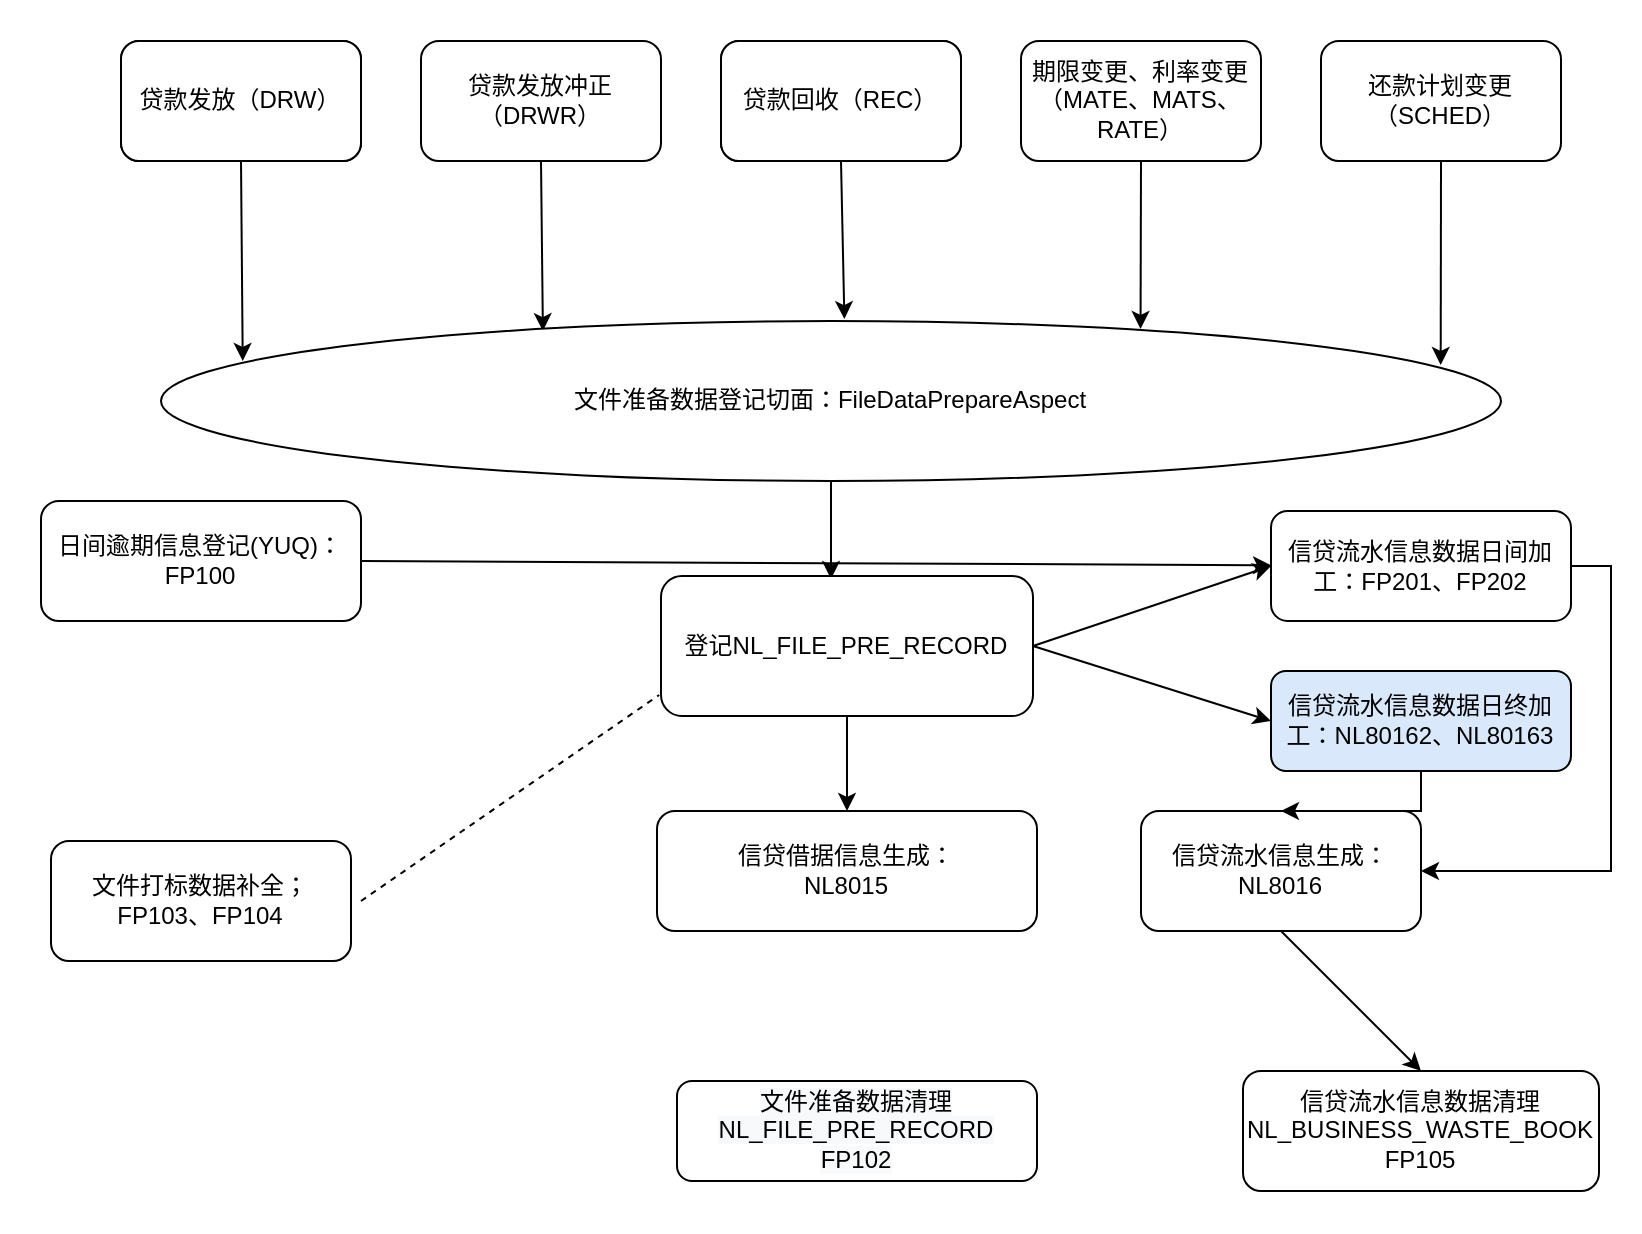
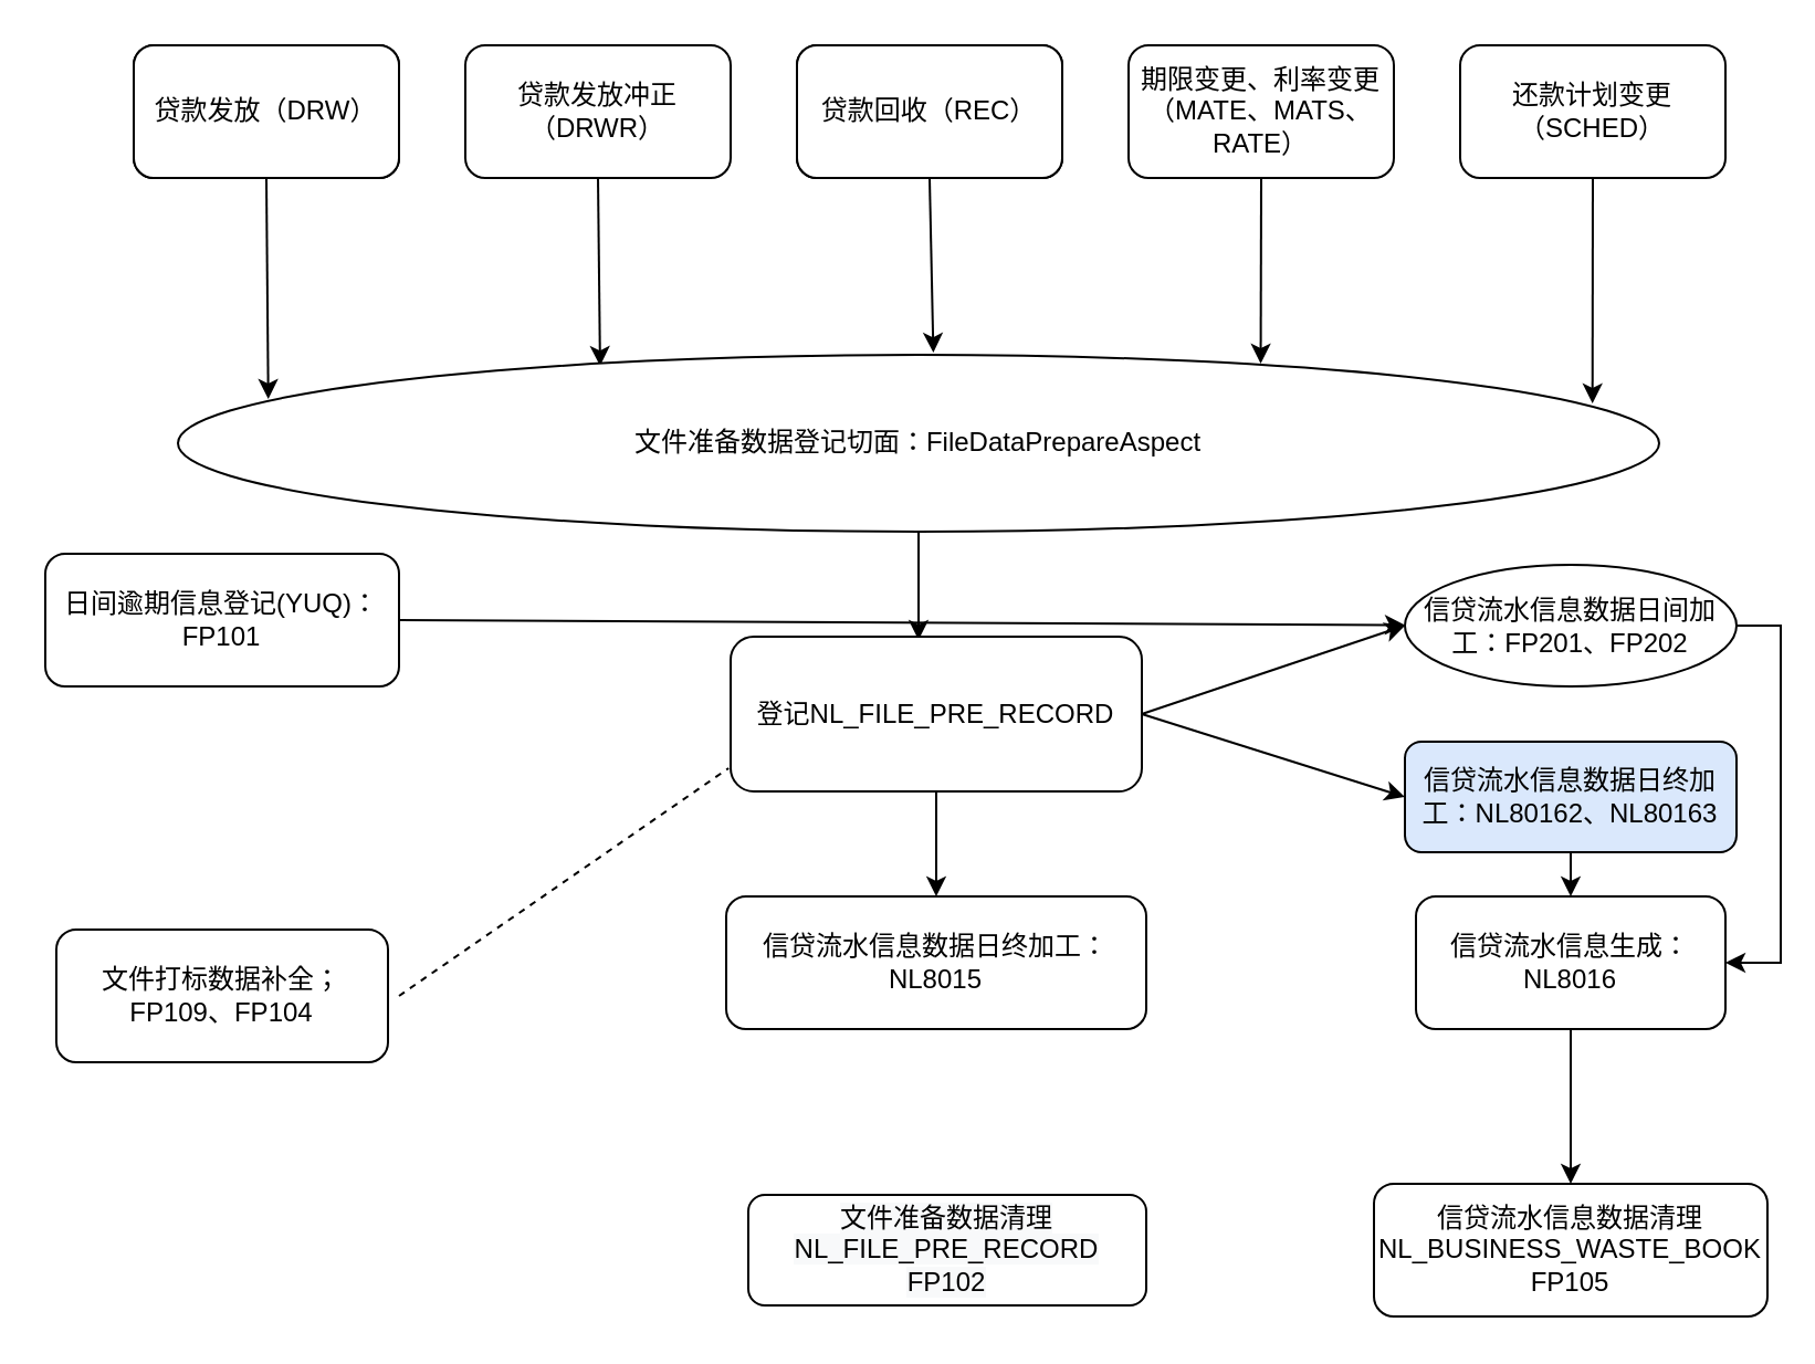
- <mxCell id="23" value="日间逾期信息登记(YUQ)：FP100" style="rounded=1;whiteSpace=wrap;html=1;" vertex="1" parent="1"><mxGeometry x="20" y="250" width="160" height="60" as="geometry" /></mxCell>
+ <mxCell id="23" value="日间逾期信息登记(YUQ)：FP101" style="rounded=1;whiteSpace=wrap;html=1;" vertex="1" parent="1"><mxGeometry x="20" y="250" width="160" height="60" as="geometry" /></mxCell>
- <mxCell id="21" value="信贷流水信息数据日间加工：FP201、FP202" style="rounded=1;whiteSpace=wrap;html=1;" vertex="1" parent="1"><mxGeometry x="635" y="255" width="150" height="55" as="geometry" /></mxCell>
+ <mxCell id="21" value="信贷流水信息数据日间加工：FP201、FP202" style="ellipse;whiteSpace=wrap;html=1;" vertex="1" parent="1"><mxGeometry x="635" y="255" width="150" height="55" as="geometry" /></mxCell>
- <mxCell id="24" value="信贷借据信息生成：&lt;br&gt;NL8015" style="rounded=1;whiteSpace=wrap;html=1;" vertex="1" parent="1"><mxGeometry x="328" y="405" width="190" height="60" as="geometry" /></mxCell>
+ <mxCell id="24" value="信贷流水信息数据日终加工：&lt;br&gt;NL8015" style="rounded=1;whiteSpace=wrap;html=1;" vertex="1" parent="1"><mxGeometry x="328" y="405" width="190" height="60" as="geometry" /></mxCell>
- <mxCell id="26" value="信贷流水信息生成：&lt;br&gt;NL8016" style="rounded=1;whiteSpace=wrap;html=1;" vertex="1" parent="1"><mxGeometry x="570" y="405" width="140" height="60" as="geometry" /></mxCell>
+ <mxCell id="26" value="信贷流水信息生成：&lt;br&gt;NL8016" style="rounded=1;whiteSpace=wrap;html=1;" vertex="1" parent="1"><mxGeometry x="640" y="405" width="140" height="60" as="geometry" /></mxCell>
- <mxCell id="29" value="文件打标数据补全；&lt;br&gt;FP103、FP104" style="rounded=1;whiteSpace=wrap;html=1;" vertex="1" parent="1"><mxGeometry x="25" y="420" width="150" height="60" as="geometry" /></mxCell>
+ <mxCell id="29" value="文件打标数据补全；&lt;br&gt;FP109、FP104" style="rounded=1;whiteSpace=wrap;html=1;" vertex="1" parent="1"><mxGeometry x="25" y="420" width="150" height="60" as="geometry" /></mxCell>
